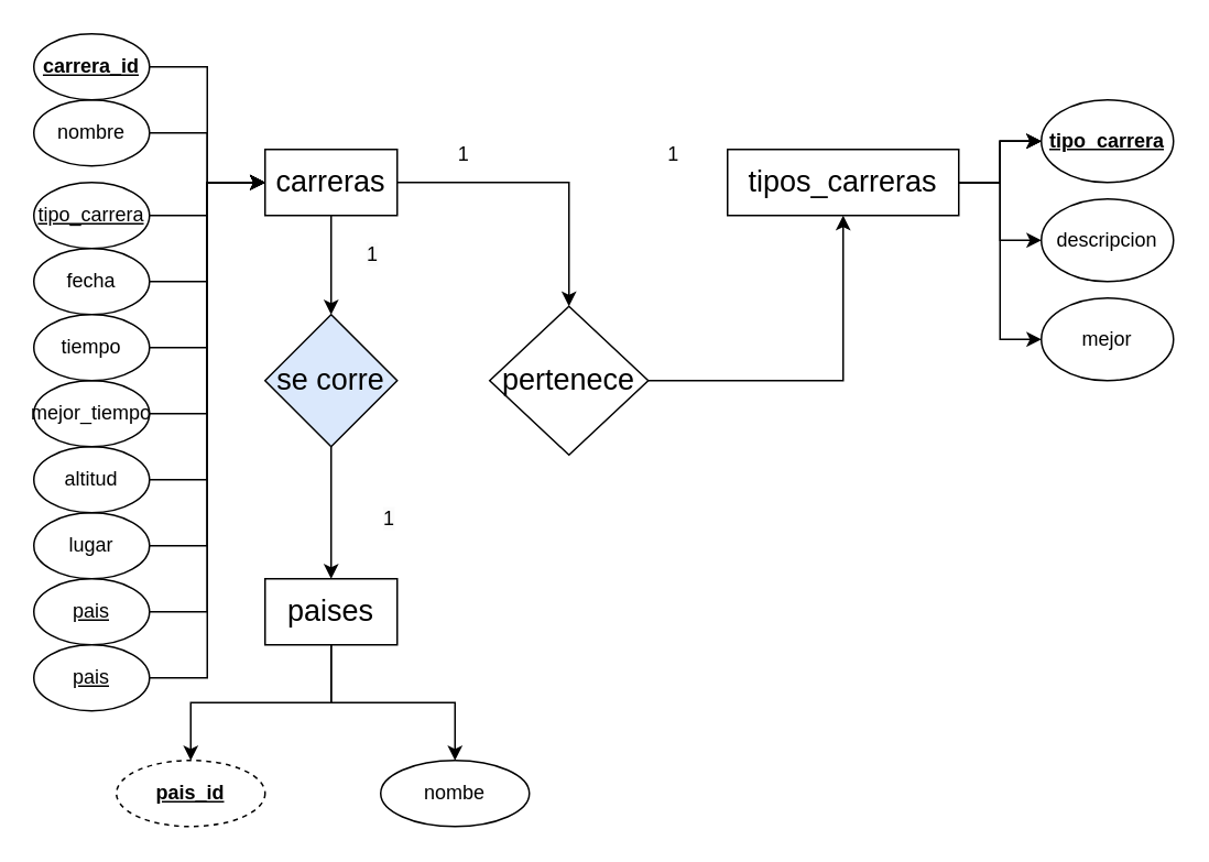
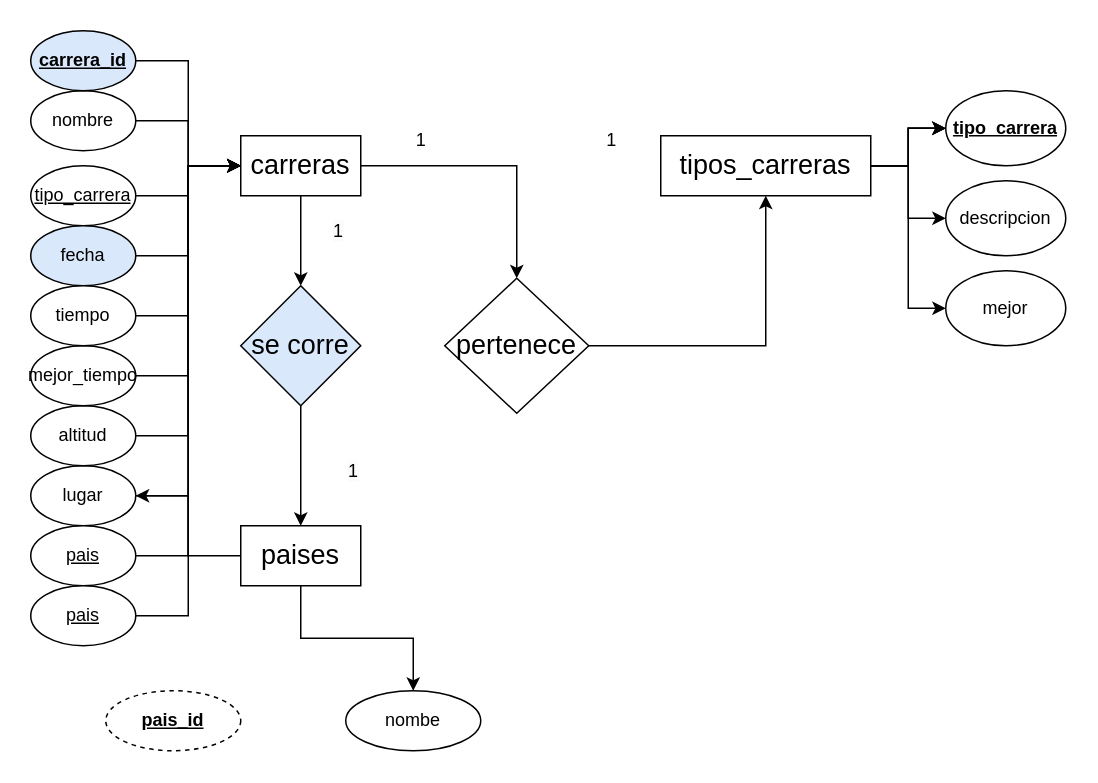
- <mxCell id="19" value="&lt;u&gt;&lt;b&gt;carrera_id&lt;/b&gt;&lt;/u&gt;" style="ellipse;whiteSpace=wrap;html=1;" vertex="1" parent="1"><mxGeometry x="20" width="70" height="40" as="geometry" y="20" /></mxCell>
+ <mxCell id="19" value="&lt;u&gt;&lt;b&gt;carrera_id&lt;/b&gt;&lt;/u&gt;" style="ellipse;whiteSpace=wrap;html=1;fillColor=#dae8fc;" vertex="1" parent="1"><mxGeometry x="20" width="70" height="40" as="geometry" y="20" /></mxCell>
- <mxCell id="27" value="fecha" style="ellipse;whiteSpace=wrap;html=1;" vertex="1" parent="1"><mxGeometry x="20" y="150" width="70" height="40" as="geometry" /></mxCell>
+ <mxCell id="27" value="fecha" style="ellipse;whiteSpace=wrap;html=1;fillColor=#dae8fc;" vertex="1" parent="1"><mxGeometry x="20" y="150" width="70" height="40" as="geometry" /></mxCell>
- <mxCell id="12" value="" style="edgeStyle=orthogonalEdgeStyle;rounded=0;orthogonalLoop=1;jettySize=auto;html=1;" edge="1" parent="1" source="14" target="41"><mxGeometry relative="1" as="geometry" /></mxCell>
+ <mxCell id="12" value="" style="edgeStyle=orthogonalEdgeStyle;rounded=0;orthogonalLoop=1;jettySize=auto;html=1;" edge="1" parent="1" source="14" target="21"><mxGeometry relative="1" as="geometry" /></mxCell>
